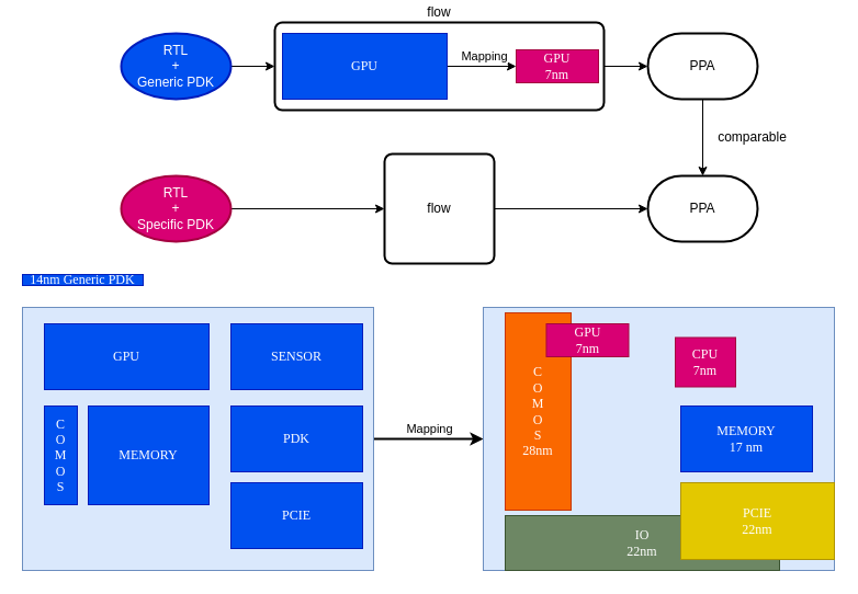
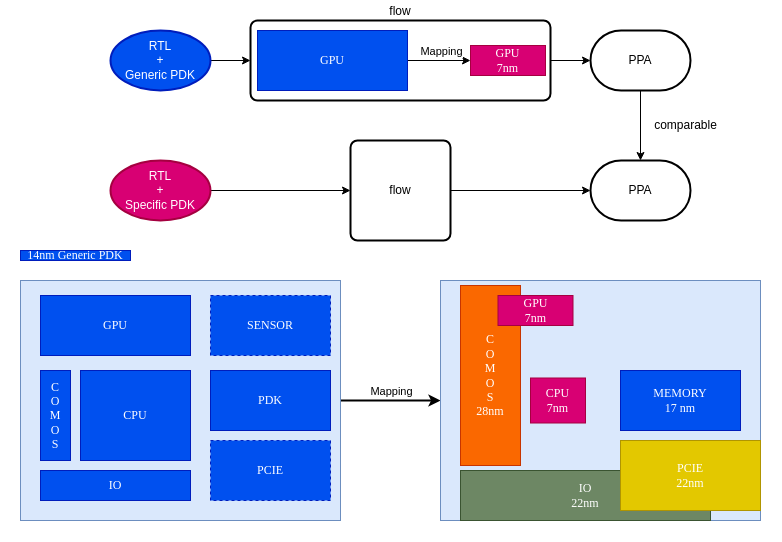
- <mxCell id="8" value="&lt;font face=&quot;Times New Roman&quot;&gt;SENSOR&lt;/font&gt;" style="rounded=0;whiteSpace=wrap;html=1;fillColor=#0050ef;fontColor=#ffffff;strokeColor=#001DBC;" vertex="1" parent="3"><mxGeometry x="190" y="45" width="120" height="60" as="geometry" /></mxCell>
+ <mxCell id="8" value="&lt;font face=&quot;Times New Roman&quot;&gt;SENSOR&lt;/font&gt;" style="rounded=0;whiteSpace=wrap;html=1;fillColor=#0050ef;fontColor=#ffffff;strokeColor=#001DBC;dashed=1;" vertex="1" parent="3"><mxGeometry x="190" y="45" width="120" height="60" as="geometry" /></mxCell>
- <mxCell id="19" value="&lt;font face=&quot;Times New Roman&quot;&gt;CPU&lt;/font&gt;&lt;div&gt;&lt;font face=&quot;Times New Roman&quot;&gt;7nm&lt;/font&gt;&lt;/div&gt;" style="rounded=0;whiteSpace=wrap;html=1;fillColor=#d80073;fontColor=#ffffff;strokeColor=#A50040;aspect=fixed;" vertex="1" parent="3"><mxGeometry x="595" y="57.5" width="55" height="45" as="geometry" /></mxCell>
+ <mxCell id="19" value="&lt;font face=&quot;Times New Roman&quot;&gt;CPU&lt;/font&gt;&lt;div&gt;&lt;font face=&quot;Times New Roman&quot;&gt;7nm&lt;/font&gt;&lt;/div&gt;" style="rounded=0;whiteSpace=wrap;html=1;fillColor=#d80073;fontColor=#ffffff;strokeColor=#A50040;aspect=fixed;" vertex="1" parent="3"><mxGeometry x="510" y="127.5" width="55" height="45" as="geometry" /></mxCell>
- <mxCell id="11" value="&lt;font face=&quot;Times New Roman&quot;&gt;MEMORY&lt;/font&gt;" style="rounded=0;whiteSpace=wrap;html=1;fillColor=#0050ef;fontColor=#ffffff;strokeColor=#001DBC;" vertex="1" parent="3"><mxGeometry x="60" y="120" width="110" height="90" as="geometry" /></mxCell>
+ <mxCell id="11" value="&lt;font face=&quot;Times New Roman&quot;&gt;CPU&lt;/font&gt;" style="rounded=0;whiteSpace=wrap;html=1;fillColor=#0050ef;fontColor=#ffffff;strokeColor=#001DBC;" vertex="1" parent="3"><mxGeometry x="60" y="120" width="110" height="90" as="geometry" /></mxCell>
- <mxCell id="10" value="&lt;font face=&quot;Times New Roman&quot;&gt;PCIE&lt;/font&gt;" style="rounded=0;whiteSpace=wrap;html=1;fillColor=#0050ef;fontColor=#ffffff;strokeColor=#001DBC;" vertex="1" parent="3"><mxGeometry x="190" y="190" width="120" height="60" as="geometry" /></mxCell>
+ <mxCell id="10" value="&lt;font face=&quot;Times New Roman&quot;&gt;PCIE&lt;/font&gt;" style="rounded=0;whiteSpace=wrap;html=1;fillColor=#0050ef;fontColor=#ffffff;strokeColor=#001DBC;dashed=1;" vertex="1" parent="3"><mxGeometry x="190" y="190" width="120" height="60" as="geometry" /></mxCell>
+ <mxCell id="12" value="&lt;font face=&quot;Times New Roman&quot;&gt;IO&lt;/font&gt;" style="rounded=0;whiteSpace=wrap;html=1;fillColor=#0050ef;fontColor=#ffffff;strokeColor=#001DBC;" vertex="1" parent="3"><mxGeometry x="20" y="220" width="150" height="30" as="geometry" /></mxCell>
